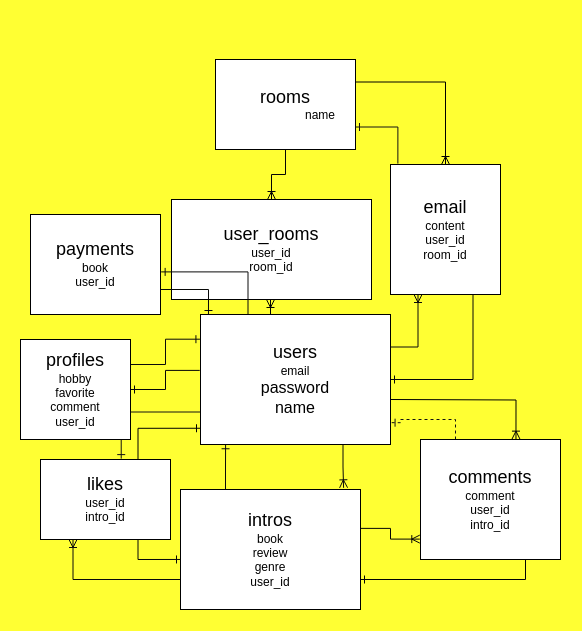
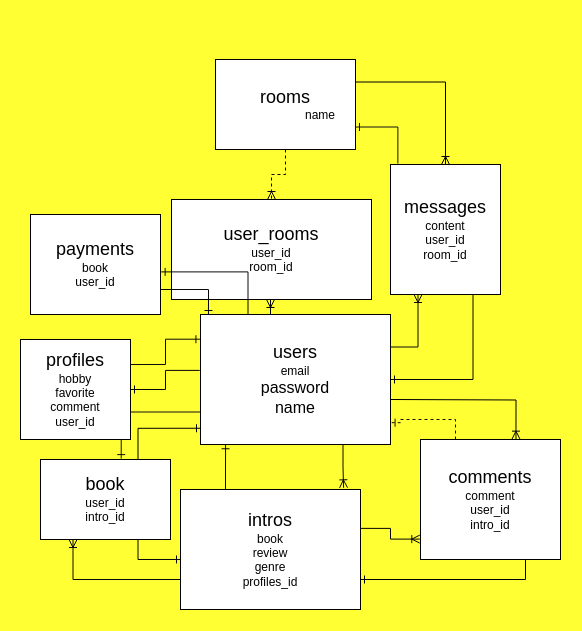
- <mxCell id="12" style="edgeStyle=orthogonalEdgeStyle;rounded=0;orthogonalLoop=1;jettySize=auto;html=1;exitX=0.5;exitY=1;exitDx=0;exitDy=0;entryX=0.5;entryY=0;entryDx=0;entryDy=0;endArrow=ERoneToMany;endFill=0;strokeColor=#050505;" parent="1" source="14" target="15" edge="1"><mxGeometry relative="1" as="geometry" /></mxCell>
+ <mxCell id="12" style="edgeStyle=orthogonalEdgeStyle;rounded=0;orthogonalLoop=1;jettySize=auto;html=1;exitX=0.5;exitY=1;exitDx=0;exitDy=0;entryX=0.5;entryY=0;entryDx=0;entryDy=0;endArrow=ERoneToMany;endFill=0;strokeColor=#050505;dashed=1;" parent="1" source="14" target="15" edge="1"><mxGeometry relative="1" as="geometry" /></mxCell>
- <mxCell id="18" value="&lt;font style=&quot;font-size: 18px&quot;&gt;email&lt;/font&gt;&lt;br&gt;content&lt;br&gt;user_id&lt;br&gt;room_id" style="whiteSpace=wrap;html=1;" parent="1" vertex="1"><mxGeometry x="390" y="125" width="110" height="130" as="geometry" /></mxCell>
+ <mxCell id="18" value="&lt;font style=&quot;font-size: 18px&quot;&gt;messages&lt;/font&gt;&lt;br&gt;content&lt;br&gt;user_id&lt;br&gt;room_id" style="whiteSpace=wrap;html=1;" parent="1" vertex="1"><mxGeometry x="390" y="125" width="110" height="130" as="geometry" /></mxCell>
- <mxCell id="27" value="&lt;font style=&quot;font-size: 18px&quot;&gt;likes&lt;/font&gt;&lt;br&gt;user_id&lt;br&gt;intro_id" style="whiteSpace=wrap;html=1;" parent="1" vertex="1"><mxGeometry x="40" y="420" width="130" height="80" as="geometry" /></mxCell>
+ <mxCell id="27" value="&lt;font style=&quot;font-size: 18px&quot;&gt;book&lt;/font&gt;&lt;br&gt;user_id&lt;br&gt;intro_id" style="whiteSpace=wrap;html=1;" parent="1" vertex="1"><mxGeometry x="40" y="420" width="130" height="80" as="geometry" /></mxCell>
- <mxCell id="7" value="&lt;font style=&quot;font-size: 18px&quot;&gt;intros&lt;/font&gt;&lt;br&gt;book&lt;br&gt;review&lt;br&gt;genre&lt;br&gt;user_id" style="whiteSpace=wrap;html=1;align=center;" parent="1" vertex="1"><mxGeometry x="180" y="450" width="180" height="120" as="geometry" /></mxCell>
+ <mxCell id="7" value="&lt;font style=&quot;font-size: 18px&quot;&gt;intros&lt;/font&gt;&lt;br&gt;book&lt;br&gt;review&lt;br&gt;genre&lt;br&gt;profiles_id" style="whiteSpace=wrap;html=1;align=center;" parent="1" vertex="1"><mxGeometry x="180" y="450" width="180" height="120" as="geometry" /></mxCell>
